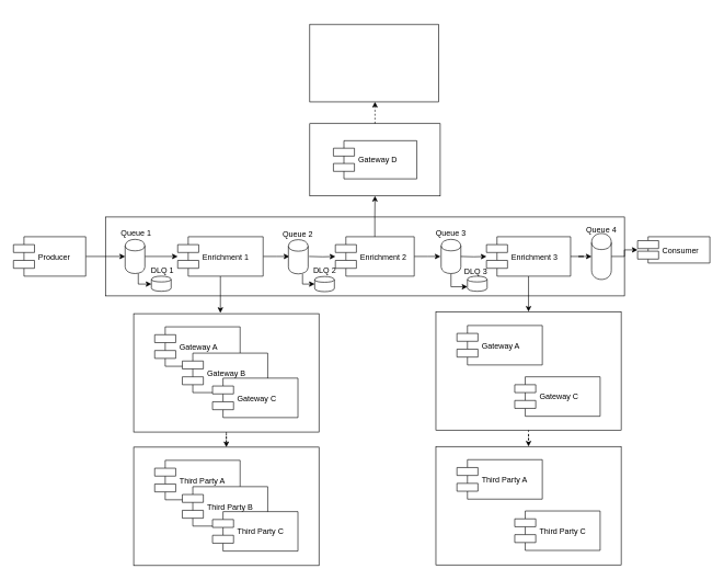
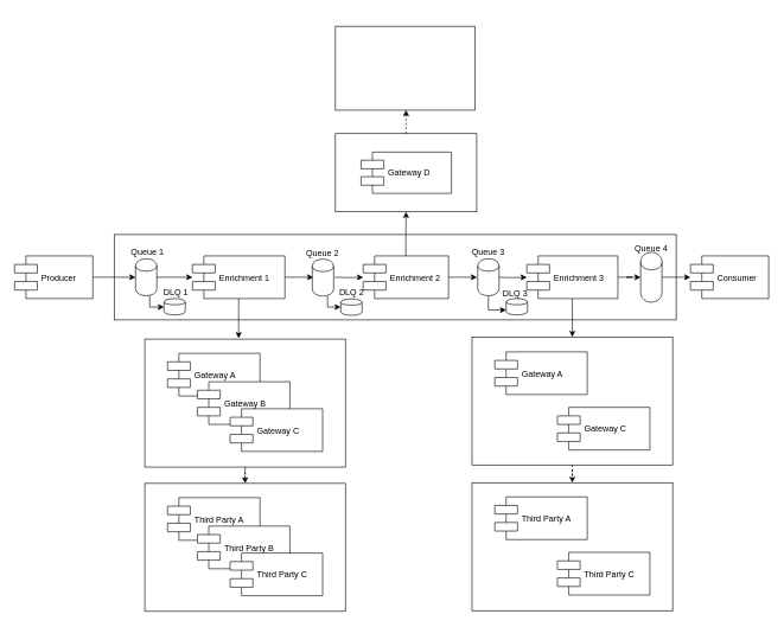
- <mxCell id="12" value="Consumer" style="shape=component;align=left;spacingLeft=36;" vertex="1" parent="1"><mxGeometry x="970" y="359" width="110" height="40" as="geometry" /></mxCell>
+ <mxCell id="12" value="Consumer" style="shape=component;align=left;spacingLeft=36;" vertex="1" parent="1"><mxGeometry x="970" y="359" width="110" height="60" as="geometry" /></mxCell>
